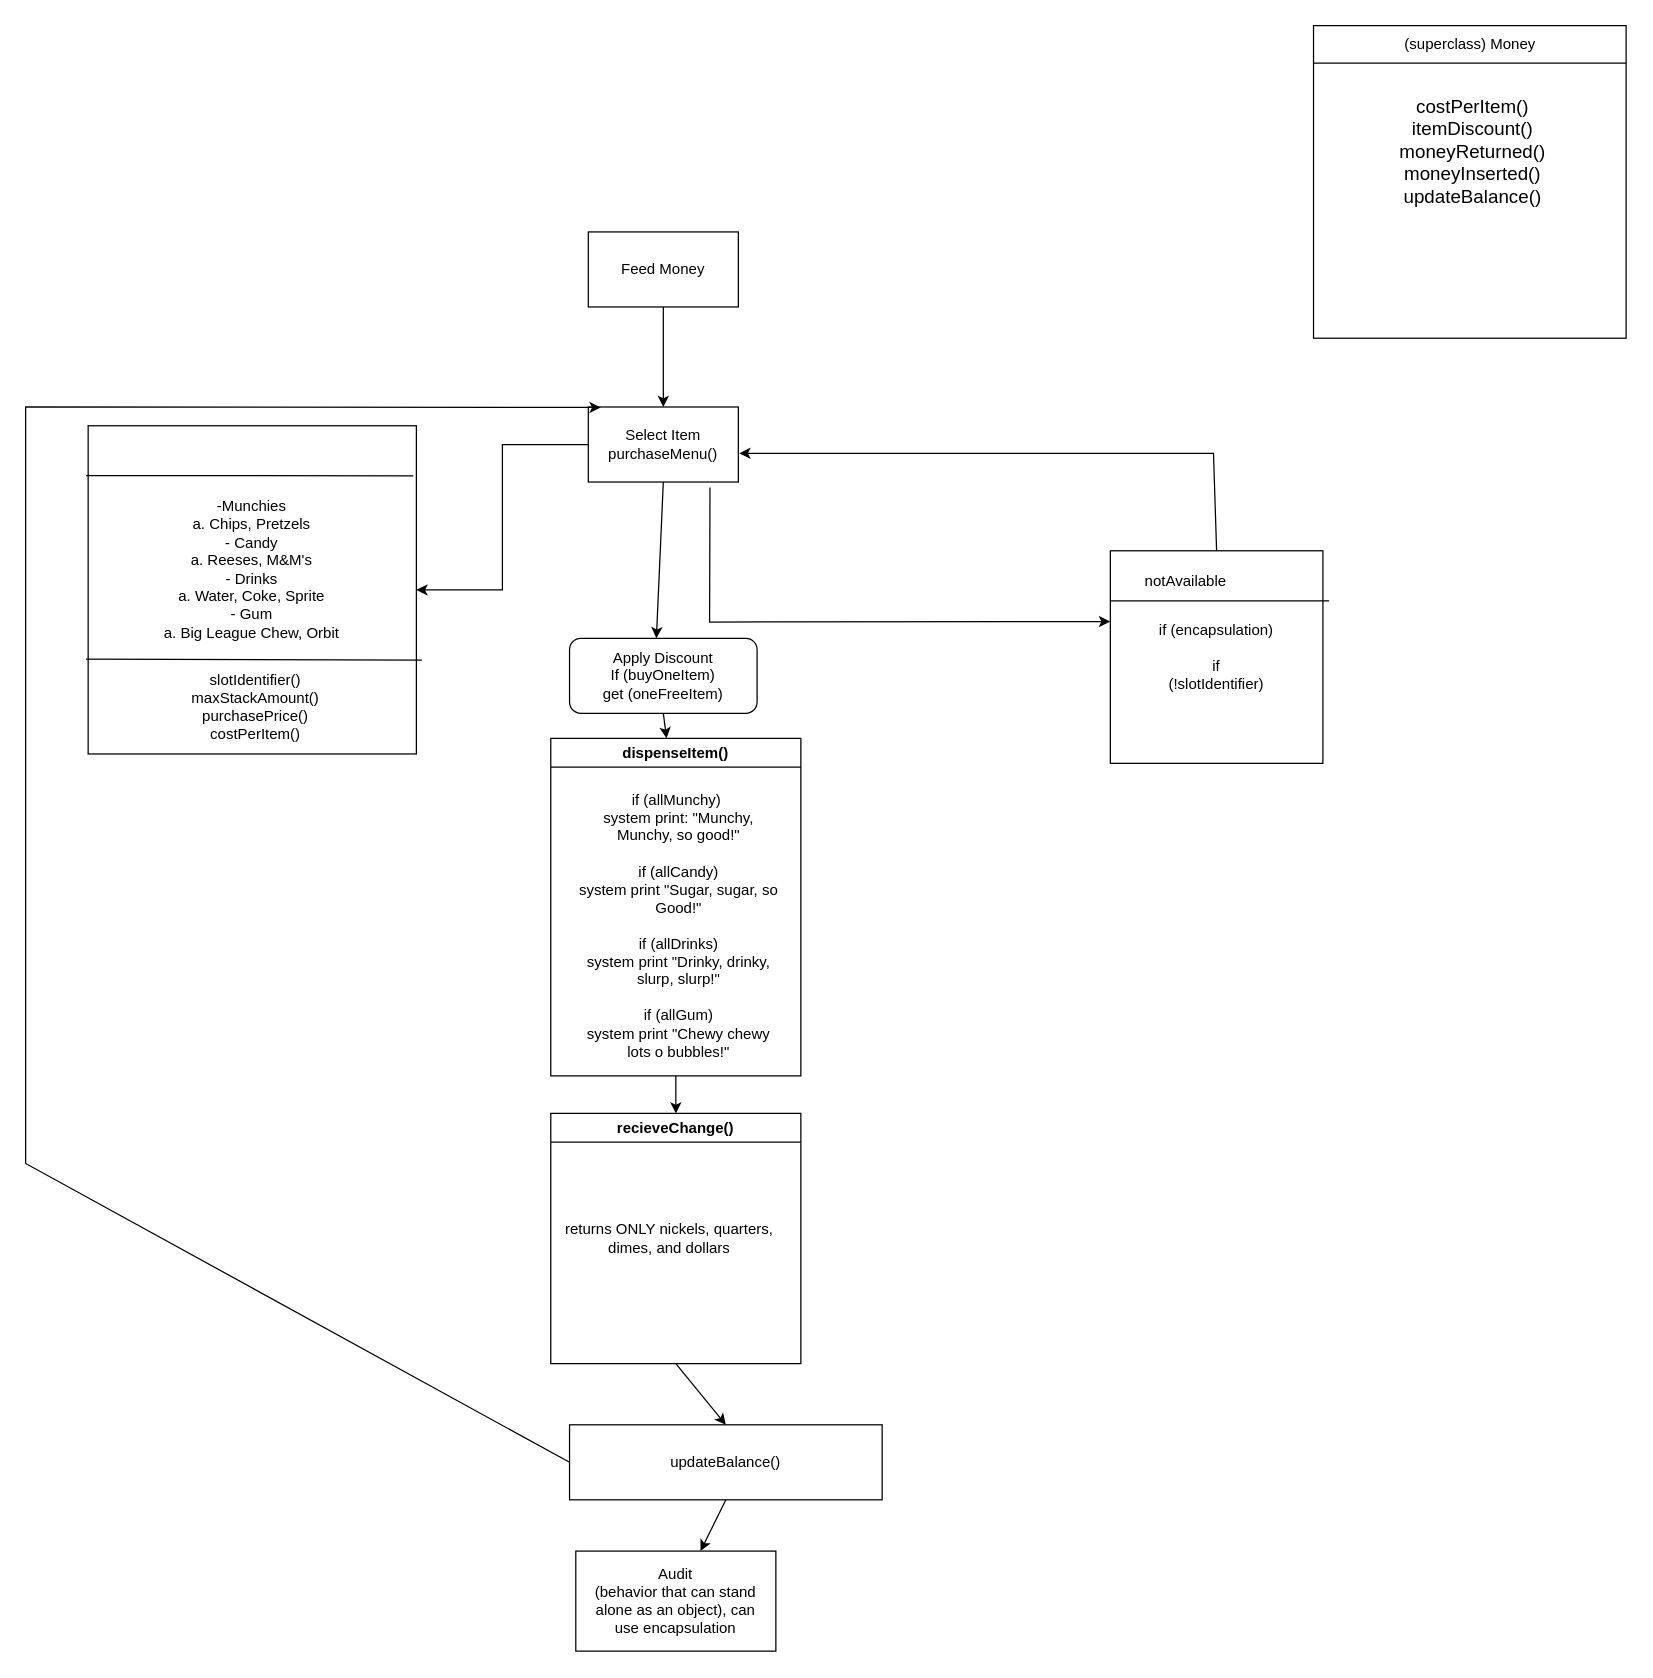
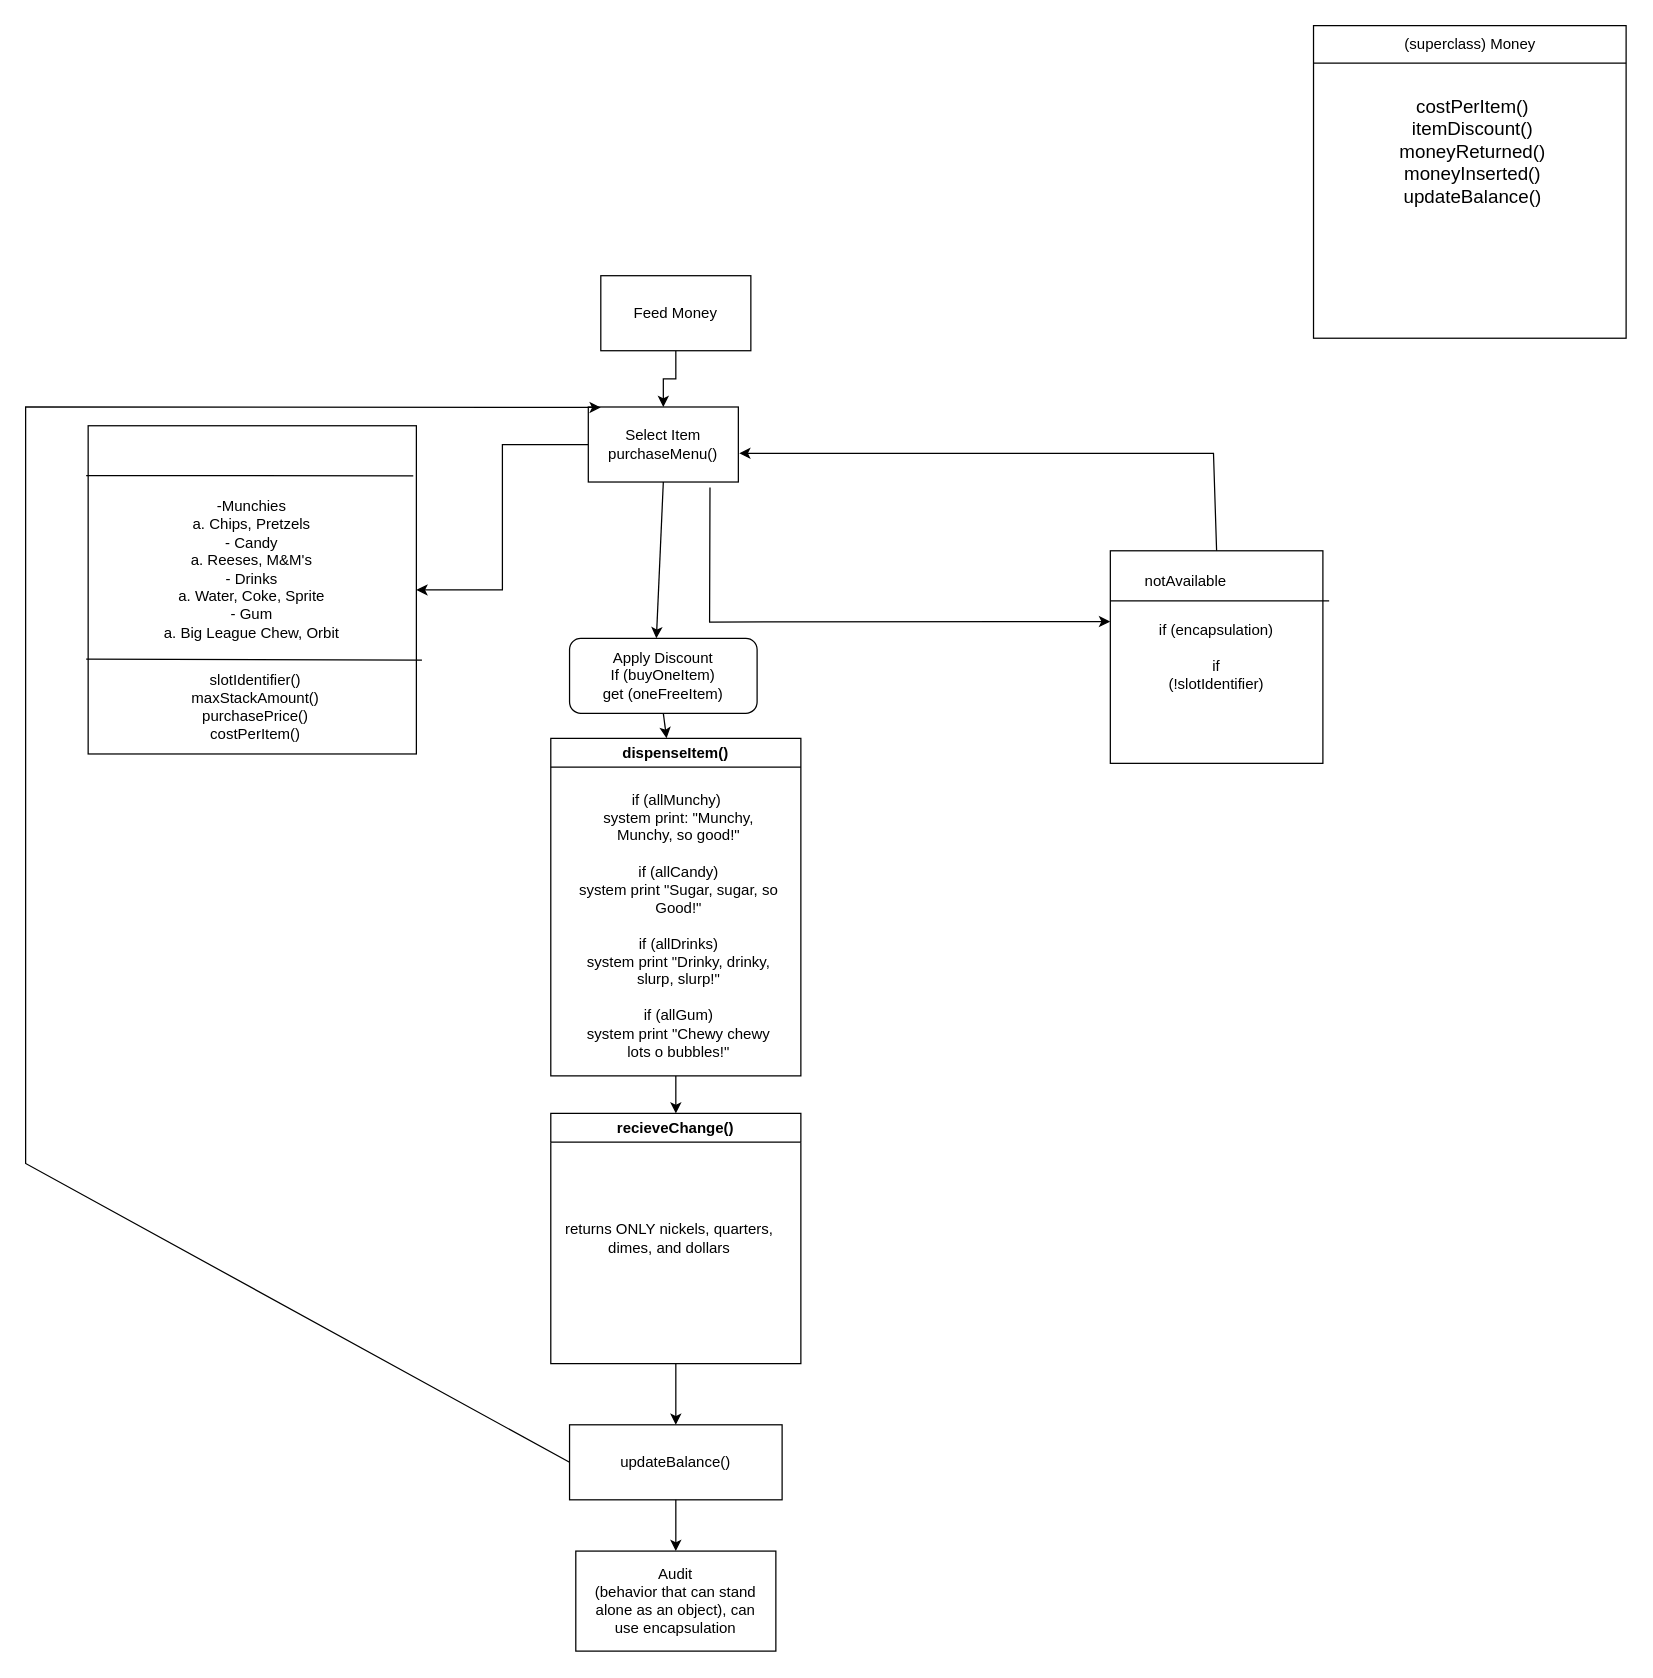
- <mxCell id="6" value="Feed Money" style="whiteSpace=wrap;html=1;" vertex="1" parent="1"><mxGeometry x="470" y="185" width="120" height="60" as="geometry" /></mxCell>
+ <mxCell id="6" value="Feed Money" style="whiteSpace=wrap;html=1;" vertex="1" parent="1"><mxGeometry x="480" y="220" width="120" height="60" as="geometry" /></mxCell>
- <mxCell id="25" value="updateBalance()" style="rounded=0;whiteSpace=wrap;html=1;" vertex="1" parent="1"><mxGeometry x="455" y="1139" width="250" height="60" as="geometry" /></mxCell>
+ <mxCell id="25" value="updateBalance()" style="rounded=0;whiteSpace=wrap;html=1;" vertex="1" parent="1"><mxGeometry x="455" y="1139" width="170" height="60" as="geometry" /></mxCell>
